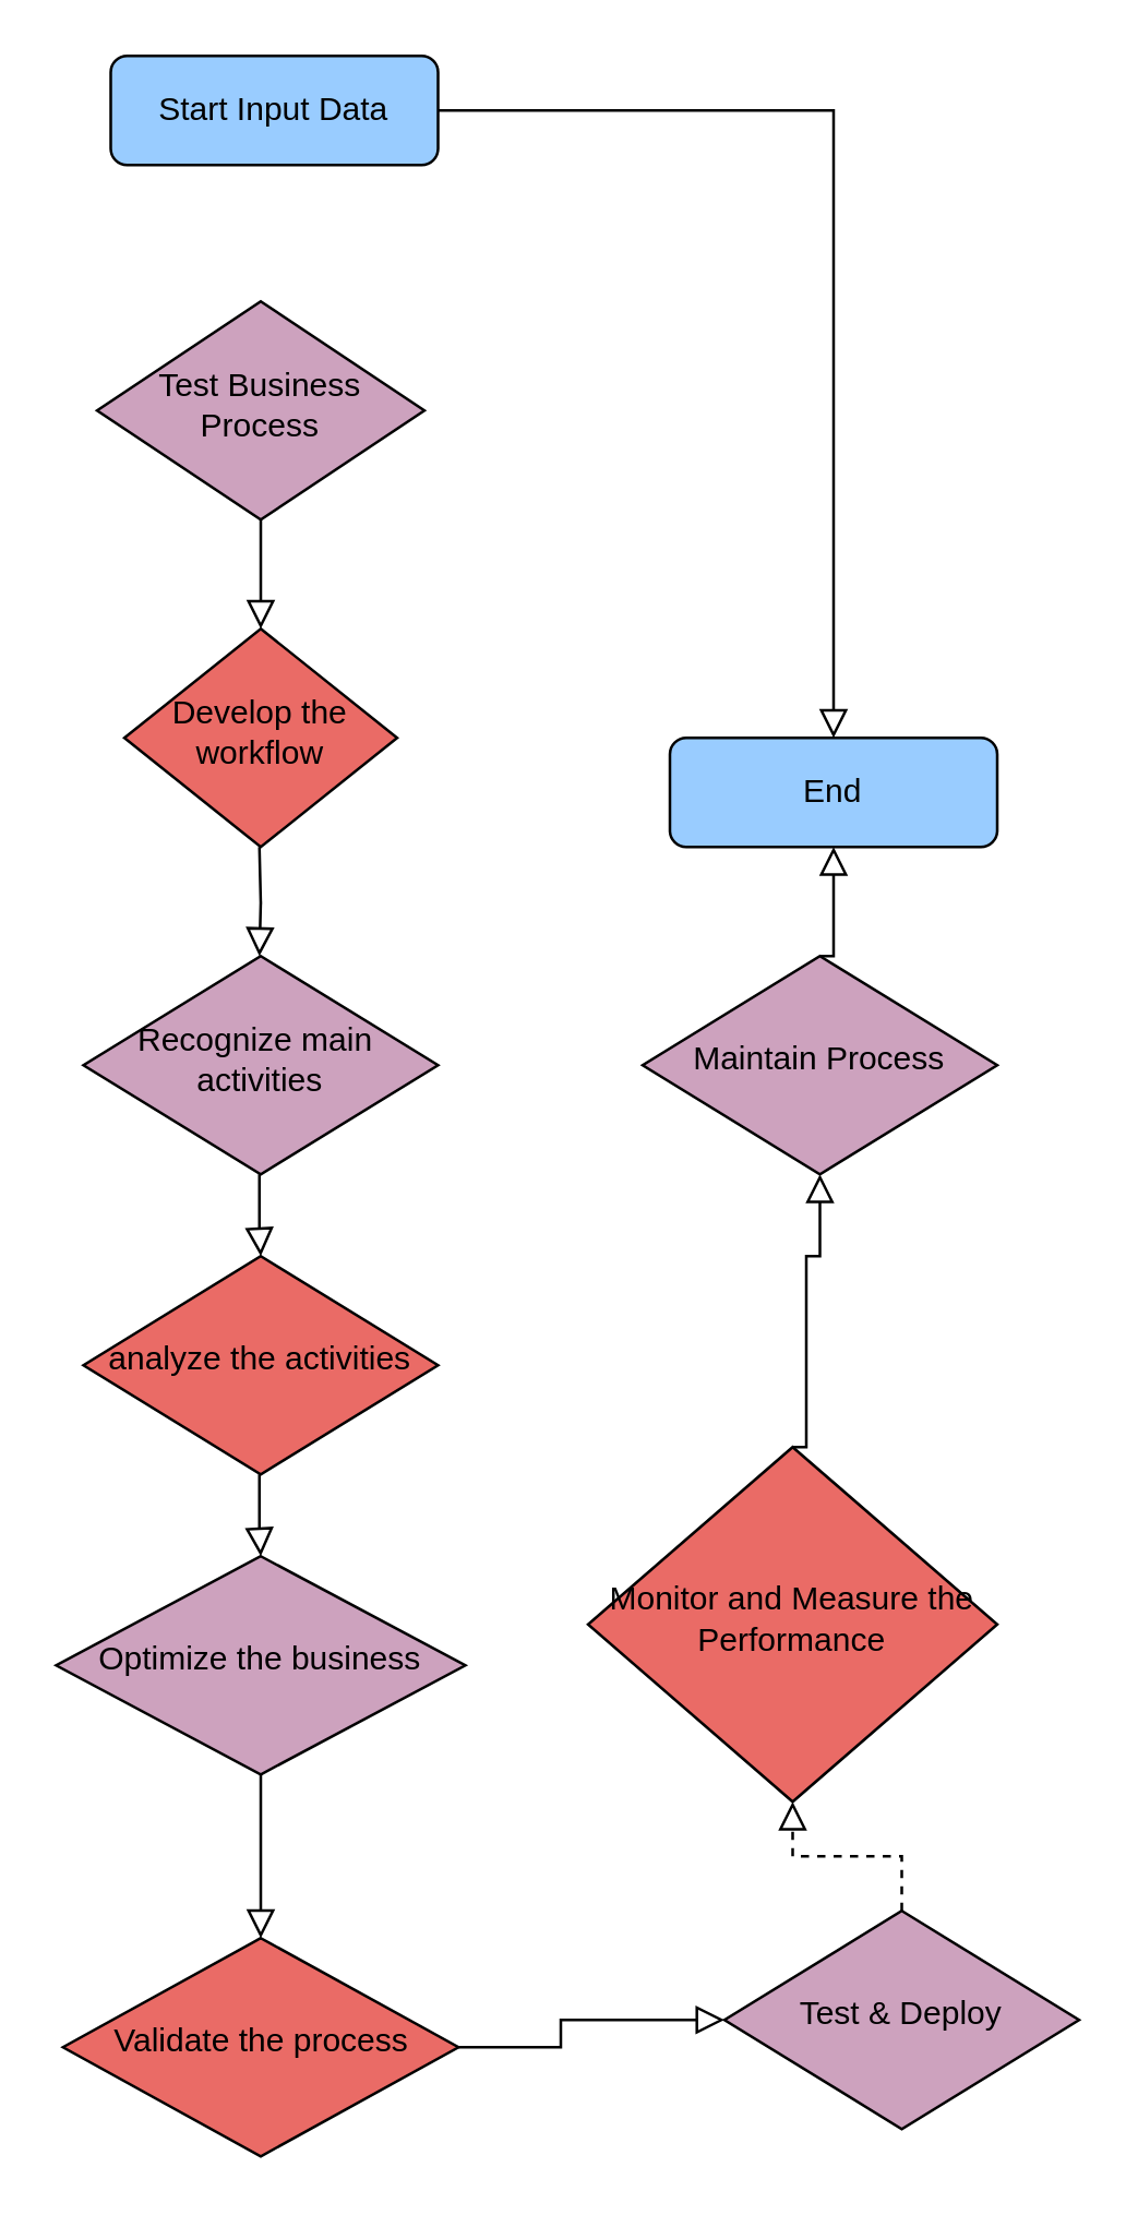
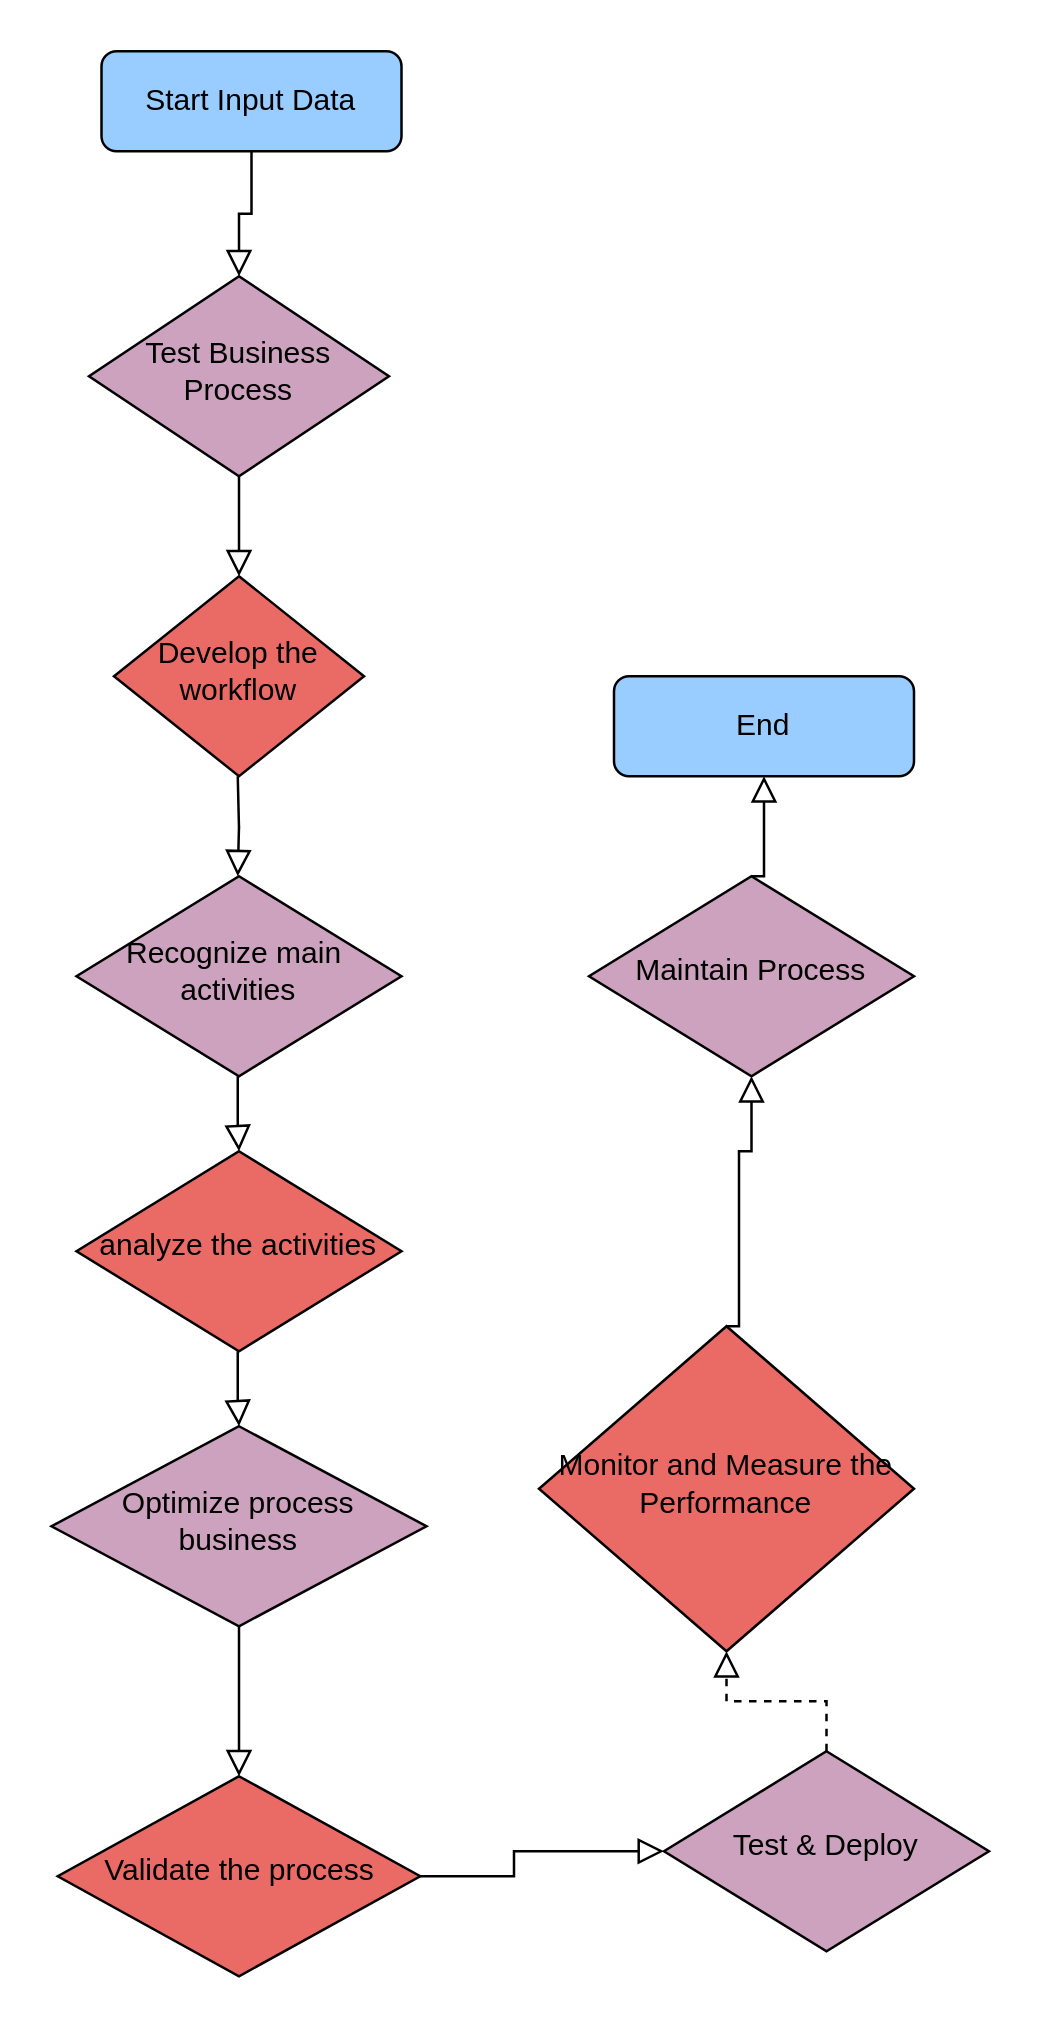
- <mxCell id="2" value="" style="rounded=0;html=1;jettySize=auto;orthogonalLoop=1;fontSize=11;endArrow=block;endFill=0;endSize=8;strokeWidth=1;shadow=0;labelBackgroundColor=none;edgeStyle=orthogonalEdgeStyle;" parent="1" source="3" target="6" edge="1"><mxGeometry relative="1" as="geometry" /></mxCell>
+ <mxCell id="2" value="" style="rounded=0;html=1;jettySize=auto;orthogonalLoop=1;fontSize=11;endArrow=block;endFill=0;endSize=8;strokeWidth=1;shadow=0;labelBackgroundColor=none;edgeStyle=orthogonalEdgeStyle;" parent="1" source="3" target="4" edge="1"><mxGeometry relative="1" as="geometry" /></mxCell>
- <mxCell id="11" value="Optimize the business" style="rhombus;whiteSpace=wrap;html=1;shadow=0;fontFamily=Helvetica;fontSize=12;align=center;strokeWidth=1;spacing=6;spacingTop=-4;fillColor=#CDA2BE;" vertex="1" parent="1"><mxGeometry x="20" y="570" width="150" height="80" as="geometry" /></mxCell>
+ <mxCell id="11" value="Optimize process business" style="rhombus;whiteSpace=wrap;html=1;shadow=0;fontFamily=Helvetica;fontSize=12;align=center;strokeWidth=1;spacing=6;spacingTop=-4;fillColor=#CDA2BE;" vertex="1" parent="1"><mxGeometry x="20" y="570" width="150" height="80" as="geometry" /></mxCell>
